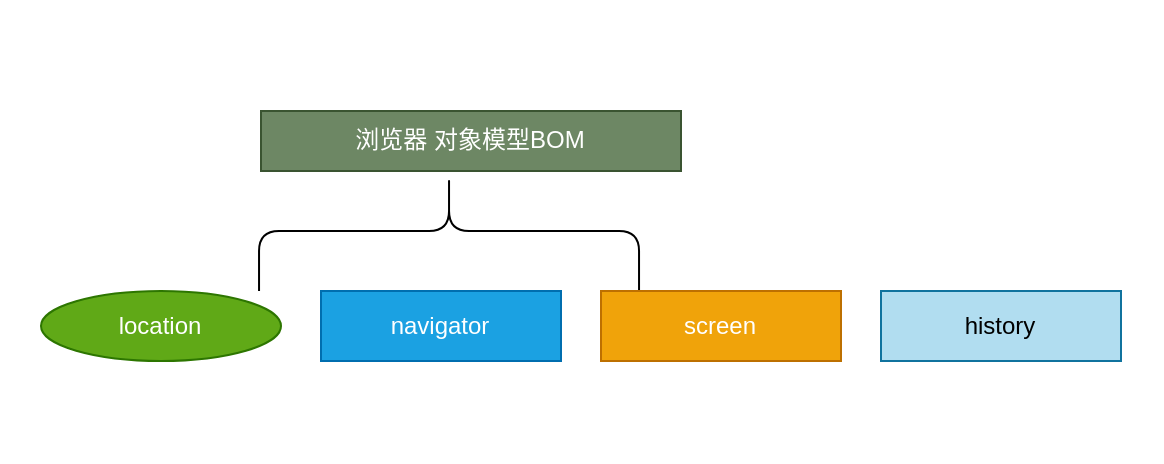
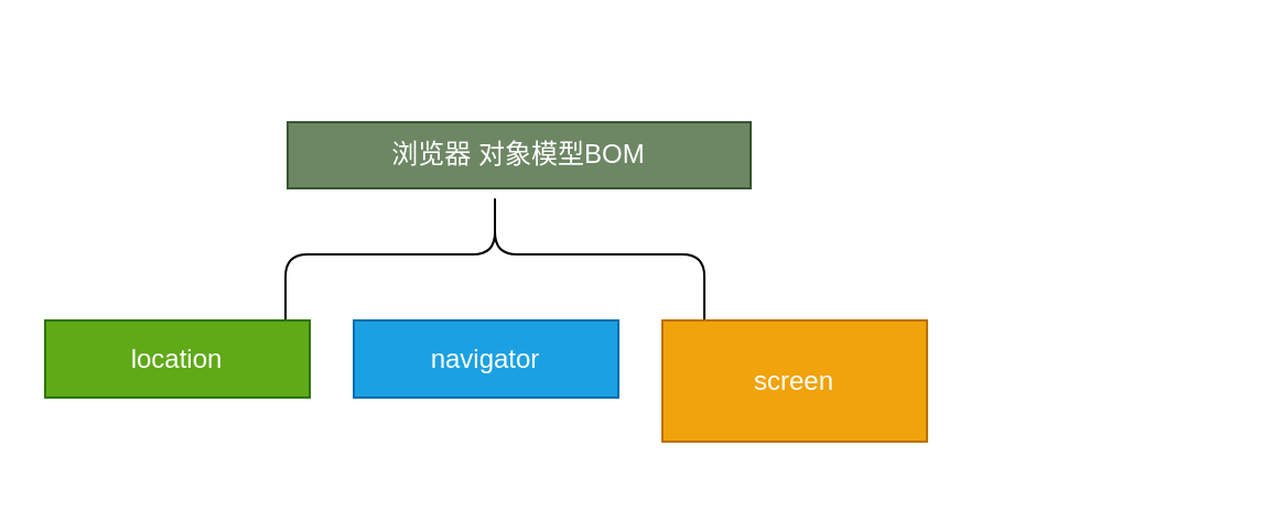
- <mxCell id="4" value="location" style="ellipse;whiteSpace=wrap;html=1;fillColor=#60a917;strokeColor=#2D7600;fontColor=#ffffff;" parent="1" vertex="1"><mxGeometry x="20" y="145" width="120" height="35" as="geometry" /></mxCell>
+ <mxCell id="4" value="location" style="rounded=0;whiteSpace=wrap;html=1;fillColor=#60a917;strokeColor=#2D7600;fontColor=#ffffff;" parent="1" vertex="1"><mxGeometry x="20" y="145" width="120" height="35" as="geometry" /></mxCell>
- <mxCell id="6" value="screen" style="rounded=0;whiteSpace=wrap;html=1;fillColor=#f0a30a;strokeColor=#BD7000;fontColor=#ffffff;" parent="1" vertex="1"><mxGeometry x="300" y="145" width="120" height="35" as="geometry" /></mxCell>
+ <mxCell id="6" value="screen" style="rounded=0;whiteSpace=wrap;html=1;fillColor=#f0a30a;strokeColor=#BD7000;fontColor=#ffffff;" parent="1" vertex="1"><mxGeometry x="300" y="145" width="120" height="55" as="geometry" /></mxCell>
- <mxCell id="7" value="history" style="rounded=0;whiteSpace=wrap;html=1;fillColor=#b1ddf0;strokeColor=#10739e;" parent="1" vertex="1"><mxGeometry x="440" y="145" width="120" height="35" as="geometry" /></mxCell>
